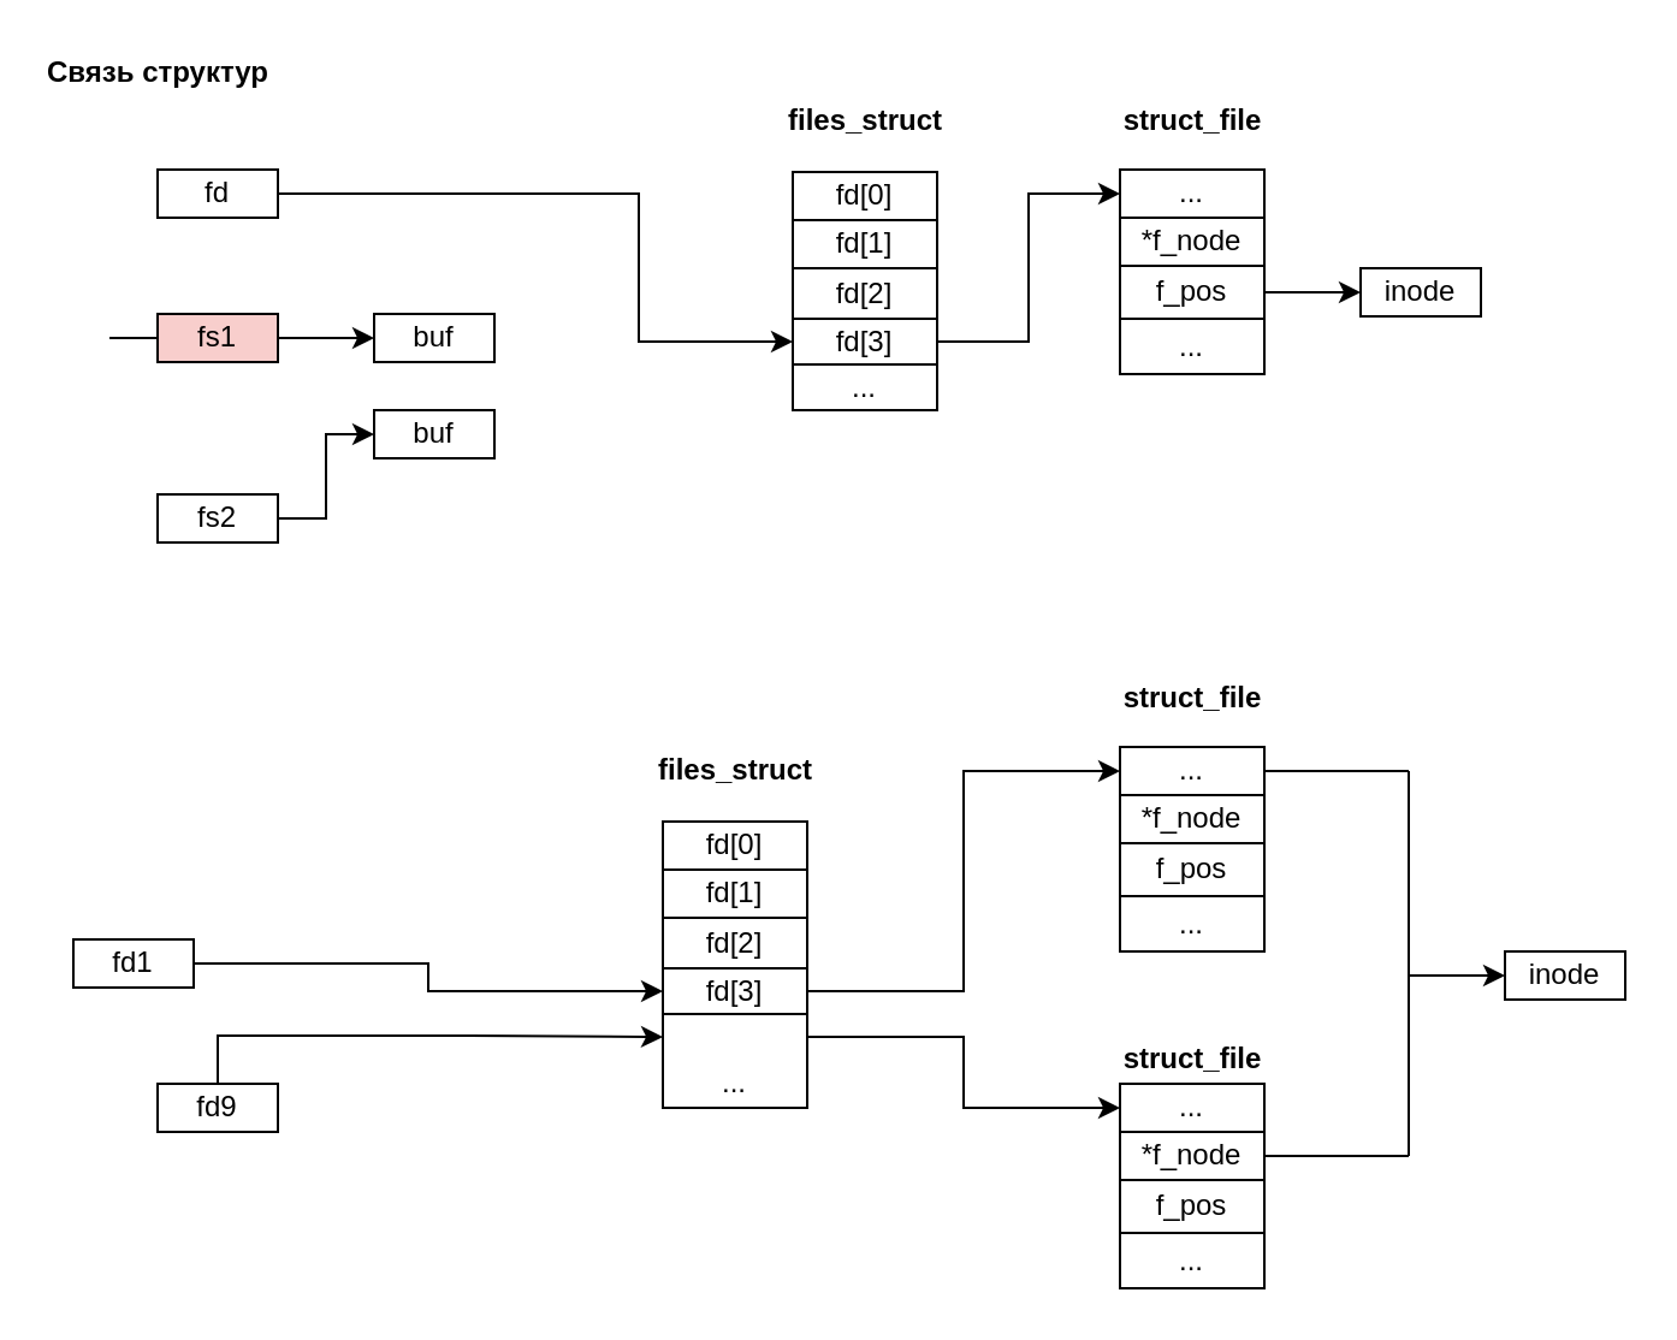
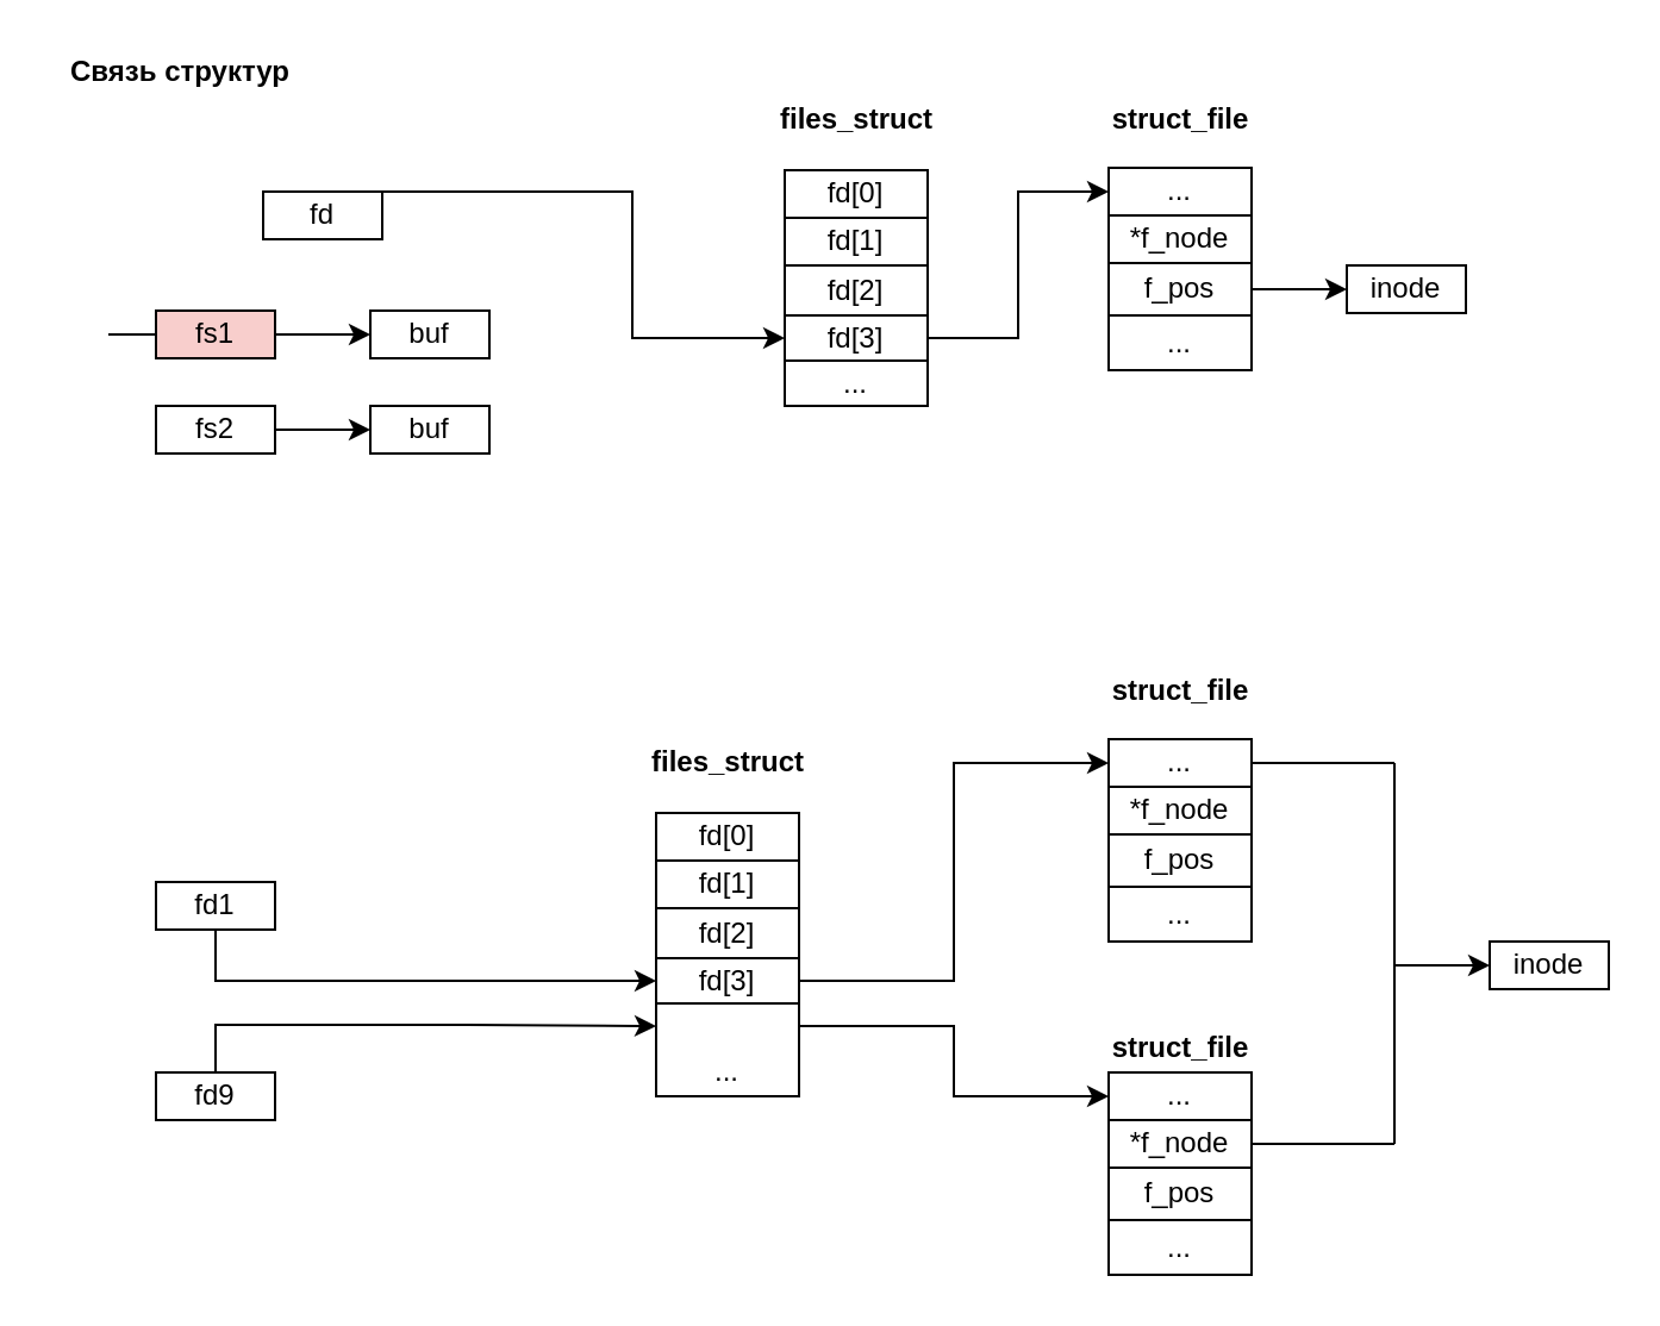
- <mxCell id="36" value="&lt;b&gt;Связь структур&lt;/b&gt;" style="text;html=1;align=center;verticalAlign=middle;resizable=0;points=[];autosize=1;strokeColor=none;" vertex="1" parent="1"><mxGeometry x="10" y="20" width="110" height="20" as="geometry" /></mxCell>
+ <mxCell id="36" value="&lt;b&gt;Связь структур&lt;/b&gt;" style="text;html=1;align=center;verticalAlign=middle;resizable=0;points=[];autosize=1;strokeColor=none;" vertex="1" parent="1"><mxGeometry x="20" y="20" width="110" height="20" as="geometry" /></mxCell>
- <mxCell id="3" value="fd" style="rounded=0;whiteSpace=wrap;html=1;" vertex="1" parent="1"><mxGeometry x="65" y="70" width="50" height="20" as="geometry" /></mxCell>
+ <mxCell id="3" value="fd" style="rounded=0;whiteSpace=wrap;html=1;" vertex="1" parent="1"><mxGeometry x="110" y="80" width="50" height="20" as="geometry" /></mxCell>
- <mxCell id="8" value="fs2" style="rounded=0;whiteSpace=wrap;html=1;" vertex="1" parent="1"><mxGeometry x="65" y="205" width="50" height="20" as="geometry" /></mxCell>
+ <mxCell id="8" value="fs2" style="rounded=0;whiteSpace=wrap;html=1;" vertex="1" parent="1"><mxGeometry x="65" y="170" width="50" height="20" as="geometry" /></mxCell>
- <mxCell id="78" value="fd1" style="rounded=0;whiteSpace=wrap;html=1;" vertex="1" parent="1"><mxGeometry x="30" y="390" width="50" height="20" as="geometry" /></mxCell>
+ <mxCell id="78" value="fd1" style="rounded=0;whiteSpace=wrap;html=1;" vertex="1" parent="1"><mxGeometry x="65" y="370" width="50" height="20" as="geometry" /></mxCell>
